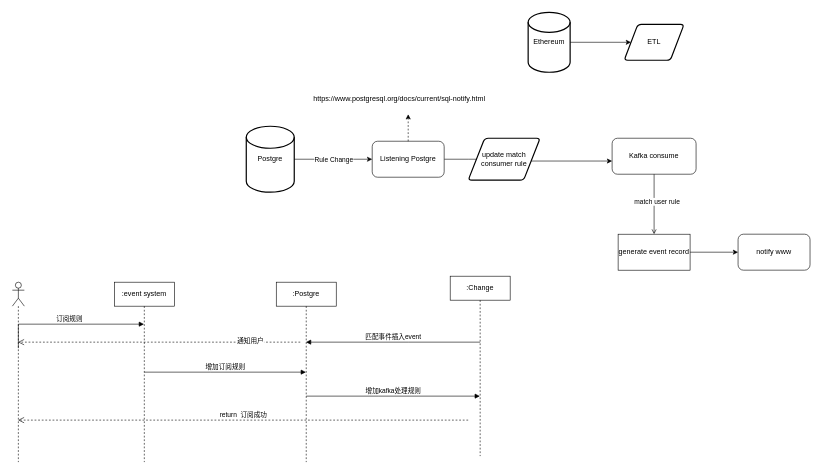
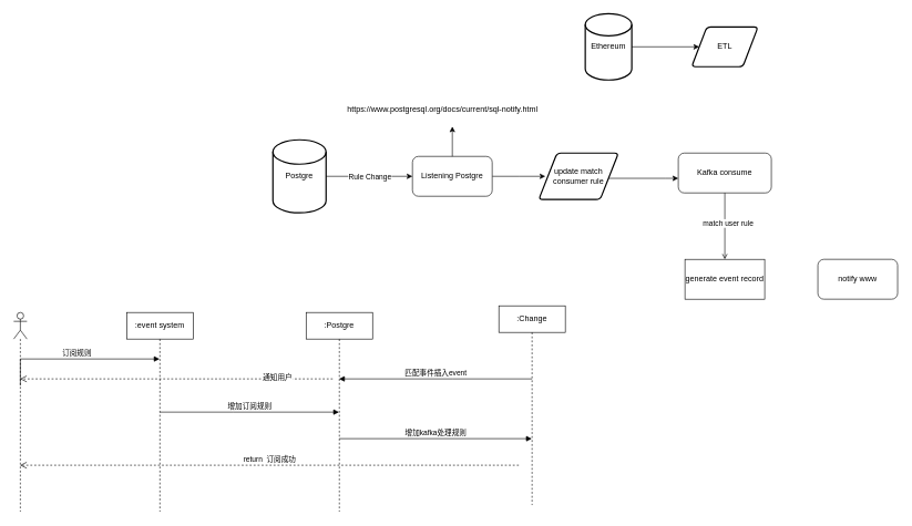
- <mxCell id="22" style="edgeStyle=orthogonalEdgeStyle;rounded=0;orthogonalLoop=1;jettySize=auto;html=1;exitX=0.5;exitY=0;exitDx=0;exitDy=0;dashed=1;" edge="1" parent="7" source="10" target="21"><mxGeometry relative="1" as="geometry" /></mxCell>
+ <mxCell id="22" style="edgeStyle=orthogonalEdgeStyle;rounded=0;orthogonalLoop=1;jettySize=auto;html=1;exitX=0.5;exitY=0;exitDx=0;exitDy=0;" edge="1" parent="7" source="10" target="21"><mxGeometry relative="1" as="geometry" /></mxCell>
- <mxCell id="18" value="update match&lt;br style=&quot;border-color: var(--border-color);&quot;&gt;consumer rule" style="shape=parallelogram;html=1;strokeWidth=2;perimeter=parallelogramPerimeter;whiteSpace=wrap;rounded=1;arcSize=12;size=0.23;" parent="7" vertex="1"><mxGeometry x="370" y="80" width="120" height="70" as="geometry" /></mxCell>
+ <mxCell id="18" value="update match&lt;br style=&quot;border-color: var(--border-color);&quot;&gt;consumer rule" style="shape=parallelogram;html=1;strokeWidth=2;perimeter=parallelogramPerimeter;whiteSpace=wrap;rounded=1;arcSize=12;size=0.23;" parent="7" vertex="1"><mxGeometry x="400" y="80" width="120" height="70" as="geometry" /></mxCell>
- <mxCell id="20" value="" style="edgeStyle=orthogonalEdgeStyle;rounded=0;orthogonalLoop=1;jettySize=auto;html=1;" parent="7" source="14" target="19" edge="1"><mxGeometry relative="1" as="geometry" /></mxCell>
